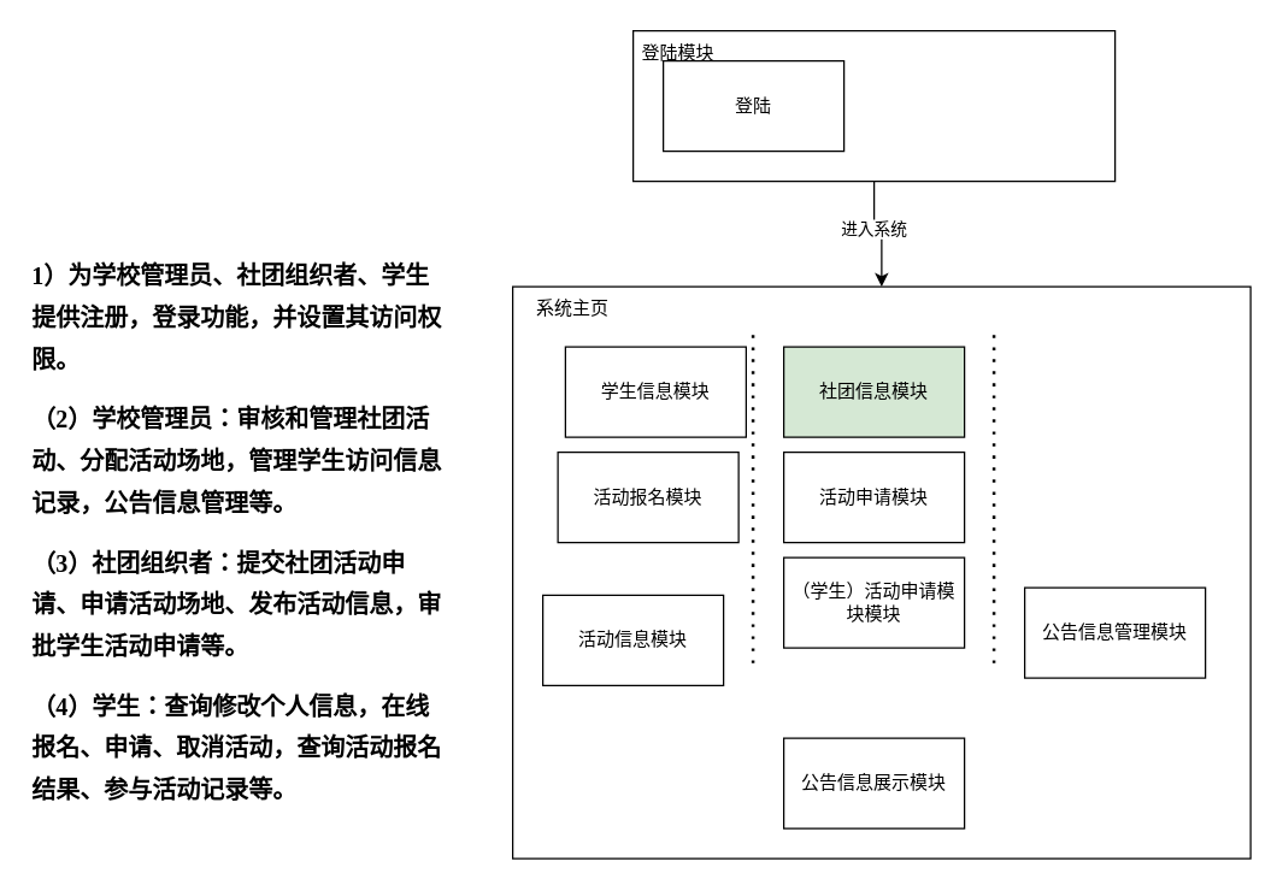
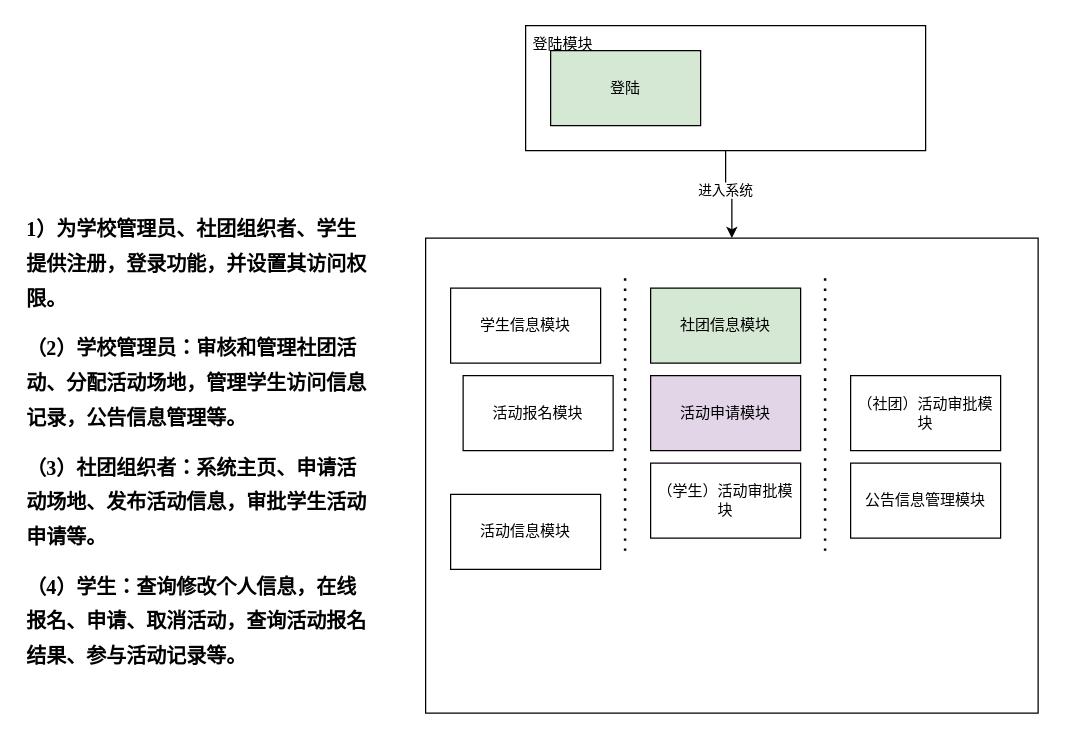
- <mxCell id="5" value="登陆" style="rounded=0;whiteSpace=wrap;html=1;" parent="1" vertex="1"><mxGeometry x="440" y="40" width="120" height="60" as="geometry" /></mxCell>
+ <mxCell id="5" value="登陆" style="rounded=0;whiteSpace=wrap;html=1;fillColor=#d5e8d4;" parent="1" vertex="1"><mxGeometry x="440" y="40" width="120" height="60" as="geometry" /></mxCell>
- <mxCell id="9" value="系统主页" style="text;html=1;align=center;verticalAlign=middle;whiteSpace=wrap;rounded=0;" parent="1" vertex="1"><mxGeometry x="350" y="190" width="60" height="30" as="geometry" /></mxCell>
- <mxCell id="7" value="学生信息模块" style="rounded=0;whiteSpace=wrap;html=1;" parent="1" vertex="1"><mxGeometry x="375" y="230" width="120" height="60" as="geometry" /></mxCell>
+ <mxCell id="7" value="学生信息模块" style="rounded=0;whiteSpace=wrap;html=1;" parent="1" vertex="1"><mxGeometry x="360" y="230" width="120" height="60" as="geometry" /></mxCell>
- <mxCell id="15" value="活动申请&lt;span style=&quot;background-color: transparent; color: light-dark(rgb(0, 0, 0), rgb(255, 255, 255));&quot;&gt;模块&lt;/span&gt;" style="rounded=0;whiteSpace=wrap;html=1;" parent="1" vertex="1"><mxGeometry x="520" y="300" width="120" height="60" as="geometry" /></mxCell>
+ <mxCell id="15" value="活动申请&lt;span style=&quot;background-color: transparent; color: light-dark(rgb(0, 0, 0), rgb(255, 255, 255));&quot;&gt;模块&lt;/span&gt;" style="rounded=0;whiteSpace=wrap;html=1;fillColor=#e1d5e7;" parent="1" vertex="1"><mxGeometry x="520" y="300" width="120" height="60" as="geometry" /></mxCell>
+ <mxCell id="18" value="（社团）活动审批&lt;span style=&quot;background-color: transparent; color: light-dark(rgb(0, 0, 0), rgb(255, 255, 255));&quot;&gt;模块&lt;/span&gt;" style="rounded=0;whiteSpace=wrap;html=1;" parent="1" vertex="1"><mxGeometry x="680" y="300" width="120" height="60" as="geometry" /></mxCell>
- <mxCell id="11" value="&lt;p style=&quot;text-align:left;line-height:20.0pt;&lt;br/&gt;mso-line-height-rule:exactly&quot; align=&quot;left&quot; class=&quot;MsoNormal&quot;&gt;&lt;b&gt;&lt;font face=&quot;Comic Sans MS&quot;&gt;&lt;span style=&quot;font-size:12.0pt;&lt;br/&gt;mso-bidi-font-weight:bold&quot; lang=&quot;EN-US&quot;&gt;1&lt;/span&gt;&lt;span style=&quot;font-size:12.0pt;font-family:&lt;br/&gt;宋体;mso-ascii-font-family:&amp;quot;Times New Roman&amp;quot;;mso-hansi-font-family:&amp;quot;Times New Roman&amp;quot;;&lt;br/&gt;mso-bidi-font-weight:bold&quot;&gt;）为学校管理员、社团组织者、学生提供注册，登录功能，并设置其访问权限。&lt;/span&gt;&lt;/font&gt;&lt;/b&gt;&lt;/p&gt;&lt;p style=&quot;text-align:left;line-height:20.0pt;&lt;br/&gt;mso-line-height-rule:exactly&quot; align=&quot;left&quot; class=&quot;MsoNormal&quot;&gt;&lt;b&gt;&lt;font face=&quot;Comic Sans MS&quot;&gt;&lt;span style=&quot;background-color: transparent; color: light-dark(rgb(0, 0, 0), rgb(255, 255, 255)); font-size: 12pt;&quot;&gt;（&lt;/span&gt;&lt;span style=&quot;background-color: transparent; color: light-dark(rgb(0, 0, 0), rgb(255, 255, 255)); font-size: 12pt;&quot; lang=&quot;EN-US&quot;&gt;2&lt;/span&gt;&lt;span style=&quot;background-color: transparent; color: light-dark(rgb(0, 0, 0), rgb(255, 255, 255)); font-size: 12pt;&quot;&gt;）学校管理员：审核和管理社团活动、分配活动场地，管理学生访问信息记录，公告信息管理等。&lt;/span&gt;&lt;/font&gt;&lt;/b&gt;&lt;/p&gt;&lt;p style=&quot;text-align:left;line-height:20.0pt;&lt;br/&gt;mso-line-height-rule:exactly&quot; align=&quot;left&quot; class=&quot;MsoNormal&quot;&gt;&lt;b&gt;&lt;font face=&quot;Comic Sans MS&quot;&gt;&lt;span style=&quot;background-color: transparent; color: light-dark(rgb(0, 0, 0), rgb(255, 255, 255)); font-size: 12pt;&quot;&gt;（&lt;/span&gt;&lt;span style=&quot;background-color: transparent; color: light-dark(rgb(0, 0, 0), rgb(255, 255, 255)); font-size: 12pt;&quot; lang=&quot;EN-US&quot;&gt;3&lt;/span&gt;&lt;span style=&quot;background-color: transparent; color: light-dark(rgb(0, 0, 0), rgb(255, 255, 255)); font-size: 12pt;&quot;&gt;）社团组织者：提交社团活动申请、申请活动场地、发布活动信息，审批学生活动申请等。&lt;/span&gt;&lt;/font&gt;&lt;/b&gt;&lt;/p&gt;&lt;p style=&quot;text-align:left;line-height:20.0pt;&lt;br/&gt;mso-line-height-rule:exactly&quot; align=&quot;left&quot; class=&quot;MsoNormal&quot;&gt;&lt;b&gt;&lt;font face=&quot;Comic Sans MS&quot;&gt;&lt;span style=&quot;background-color: transparent; color: light-dark(rgb(0, 0, 0), rgb(255, 255, 255)); text-align: center; font-size: 12pt;&quot;&gt;（&lt;/span&gt;&lt;span style=&quot;background-color: transparent; color: light-dark(rgb(0, 0, 0), rgb(255, 255, 255)); text-align: center; font-size: 12pt;&quot; lang=&quot;EN-US&quot;&gt;4&lt;/span&gt;&lt;span style=&quot;background-color: transparent; color: light-dark(rgb(0, 0, 0), rgb(255, 255, 255)); text-align: center; font-size: 12pt;&quot;&gt;）学生：查询修改个人信息，在线报名、申请、取消活动，查询活动报名结果、参与活动记录等。&lt;/span&gt;&lt;/font&gt;&lt;/b&gt;&lt;/p&gt;" style="text;html=1;align=center;verticalAlign=middle;whiteSpace=wrap;rounded=0;" parent="1" vertex="1"><mxGeometry x="20" y="220" width="280" height="270" as="geometry" /></mxCell>
+ <mxCell id="11" value="&lt;p style=&quot;text-align:left;line-height:20.0pt;&lt;br/&gt;mso-line-height-rule:exactly&quot; align=&quot;left&quot; class=&quot;MsoNormal&quot;&gt;&lt;b&gt;&lt;font face=&quot;Comic Sans MS&quot;&gt;&lt;span style=&quot;font-size:12.0pt;&lt;br/&gt;mso-bidi-font-weight:bold&quot; lang=&quot;EN-US&quot;&gt;1&lt;/span&gt;&lt;span style=&quot;font-size:12.0pt;font-family:&lt;br/&gt;宋体;mso-ascii-font-family:&amp;quot;Times New Roman&amp;quot;;mso-hansi-font-family:&amp;quot;Times New Roman&amp;quot;;&lt;br/&gt;mso-bidi-font-weight:bold&quot;&gt;）为学校管理员、社团组织者、学生提供注册，登录功能，并设置其访问权限。&lt;/span&gt;&lt;/font&gt;&lt;/b&gt;&lt;/p&gt;&lt;p style=&quot;text-align:left;line-height:20.0pt;&lt;br/&gt;mso-line-height-rule:exactly&quot; align=&quot;left&quot; class=&quot;MsoNormal&quot;&gt;&lt;b&gt;&lt;font face=&quot;Comic Sans MS&quot;&gt;&lt;span style=&quot;background-color: transparent; color: light-dark(rgb(0, 0, 0), rgb(255, 255, 255)); font-size: 12pt;&quot;&gt;（&lt;/span&gt;&lt;span style=&quot;background-color: transparent; color: light-dark(rgb(0, 0, 0), rgb(255, 255, 255)); font-size: 12pt;&quot; lang=&quot;EN-US&quot;&gt;2&lt;/span&gt;&lt;span style=&quot;background-color: transparent; color: light-dark(rgb(0, 0, 0), rgb(255, 255, 255)); font-size: 12pt;&quot;&gt;）学校管理员：审核和管理社团活动、分配活动场地，管理学生访问信息记录，公告信息管理等。&lt;/span&gt;&lt;/font&gt;&lt;/b&gt;&lt;/p&gt;&lt;p style=&quot;text-align:left;line-height:20.0pt;&lt;br/&gt;mso-line-height-rule:exactly&quot; align=&quot;left&quot; class=&quot;MsoNormal&quot;&gt;&lt;b&gt;&lt;font face=&quot;Comic Sans MS&quot;&gt;&lt;span style=&quot;background-color: transparent; color: light-dark(rgb(0, 0, 0), rgb(255, 255, 255)); font-size: 12pt;&quot;&gt;（&lt;/span&gt;&lt;span style=&quot;background-color: transparent; color: light-dark(rgb(0, 0, 0), rgb(255, 255, 255)); font-size: 12pt;&quot; lang=&quot;EN-US&quot;&gt;3&lt;/span&gt;&lt;span style=&quot;background-color: transparent; color: light-dark(rgb(0, 0, 0), rgb(255, 255, 255)); font-size: 12pt;&quot;&gt;）社团组织者：系统主页、申请活动场地、发布活动信息，审批学生活动申请等。&lt;/span&gt;&lt;/font&gt;&lt;/b&gt;&lt;/p&gt;&lt;p style=&quot;text-align:left;line-height:20.0pt;&lt;br/&gt;mso-line-height-rule:exactly&quot; align=&quot;left&quot; class=&quot;MsoNormal&quot;&gt;&lt;b&gt;&lt;font face=&quot;Comic Sans MS&quot;&gt;&lt;span style=&quot;background-color: transparent; color: light-dark(rgb(0, 0, 0), rgb(255, 255, 255)); text-align: center; font-size: 12pt;&quot;&gt;（&lt;/span&gt;&lt;span style=&quot;background-color: transparent; color: light-dark(rgb(0, 0, 0), rgb(255, 255, 255)); text-align: center; font-size: 12pt;&quot; lang=&quot;EN-US&quot;&gt;4&lt;/span&gt;&lt;span style=&quot;background-color: transparent; color: light-dark(rgb(0, 0, 0), rgb(255, 255, 255)); text-align: center; font-size: 12pt;&quot;&gt;）学生：查询修改个人信息，在线报名、申请、取消活动，查询活动报名结果、参与活动记录等。&lt;/span&gt;&lt;/font&gt;&lt;/b&gt;&lt;/p&gt;" style="text;html=1;align=center;verticalAlign=middle;whiteSpace=wrap;rounded=0;" parent="1" vertex="1"><mxGeometry x="20" y="220" width="280" height="270" as="geometry" /></mxCell>
- <mxCell id="16" value="（学生）活动申请模块&lt;span style=&quot;background-color: transparent; color: light-dark(rgb(0, 0, 0), rgb(255, 255, 255));&quot;&gt;模块&lt;/span&gt;" style="rounded=0;whiteSpace=wrap;html=1;" parent="1" vertex="1"><mxGeometry x="520" y="370" width="120" height="60" as="geometry" /></mxCell>
+ <mxCell id="16" value="（学生）活动审批&lt;span style=&quot;background-color: transparent; color: light-dark(rgb(0, 0, 0), rgb(255, 255, 255));&quot;&gt;模块&lt;/span&gt;" style="rounded=0;whiteSpace=wrap;html=1;" parent="1" vertex="1"><mxGeometry x="520" y="370" width="120" height="60" as="geometry" /></mxCell>
- <mxCell id="20" value="公告信息管理模块" style="rounded=0;whiteSpace=wrap;html=1;" vertex="1" parent="1"><mxGeometry x="680" y="390" width="120" height="60" as="geometry" /></mxCell>
+ <mxCell id="20" value="公告信息管理模块" style="rounded=0;whiteSpace=wrap;html=1;" vertex="1" parent="1"><mxGeometry x="680" y="370" width="120" height="60" as="geometry" /></mxCell>
- <mxCell id="19" value="公告信息展示模块" style="rounded=0;whiteSpace=wrap;html=1;" vertex="1" parent="1"><mxGeometry x="520" y="490" width="120" height="60" as="geometry" /></mxCell>
